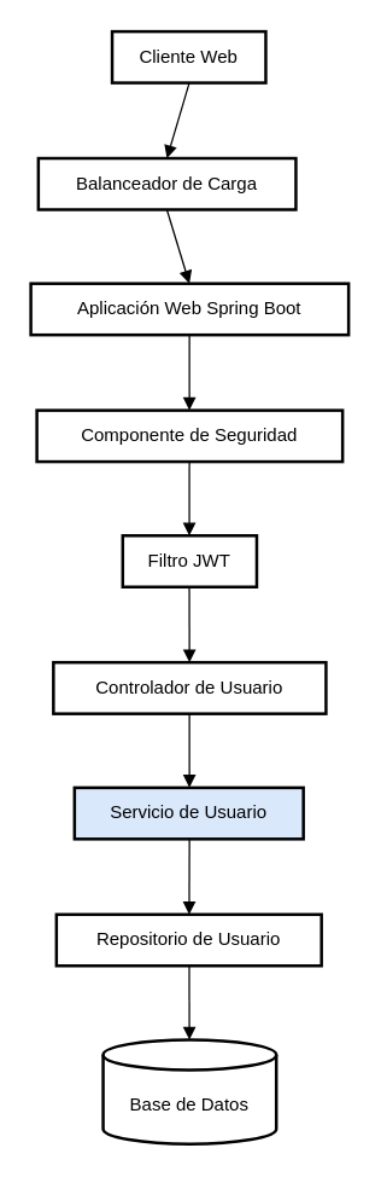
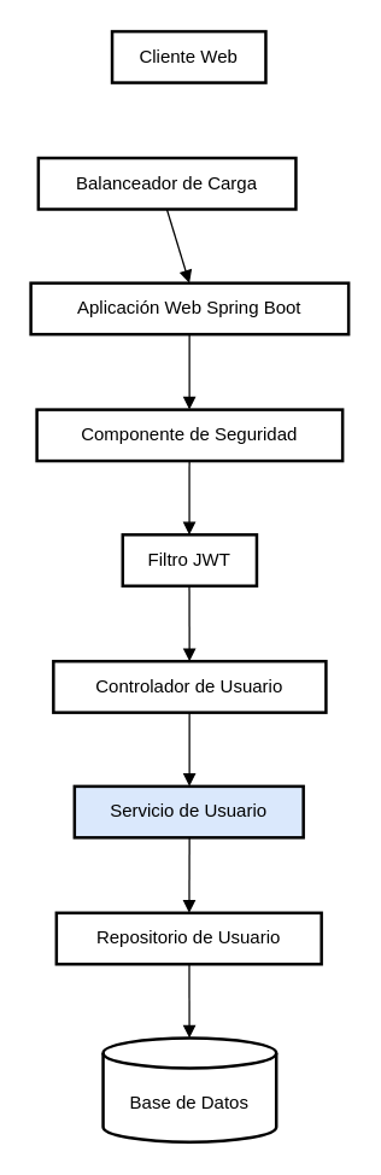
- <mxCell id="11" value="" style="curved=1;startArrow=none;endArrow=block;exitX=0.502;exitY=0.985;entryX=0.499;entryY=-0.015;rounded=0;" edge="1" parent="1" source="2" target="3"><mxGeometry relative="1" as="geometry"><Array as="points" /></mxGeometry></mxCell>
